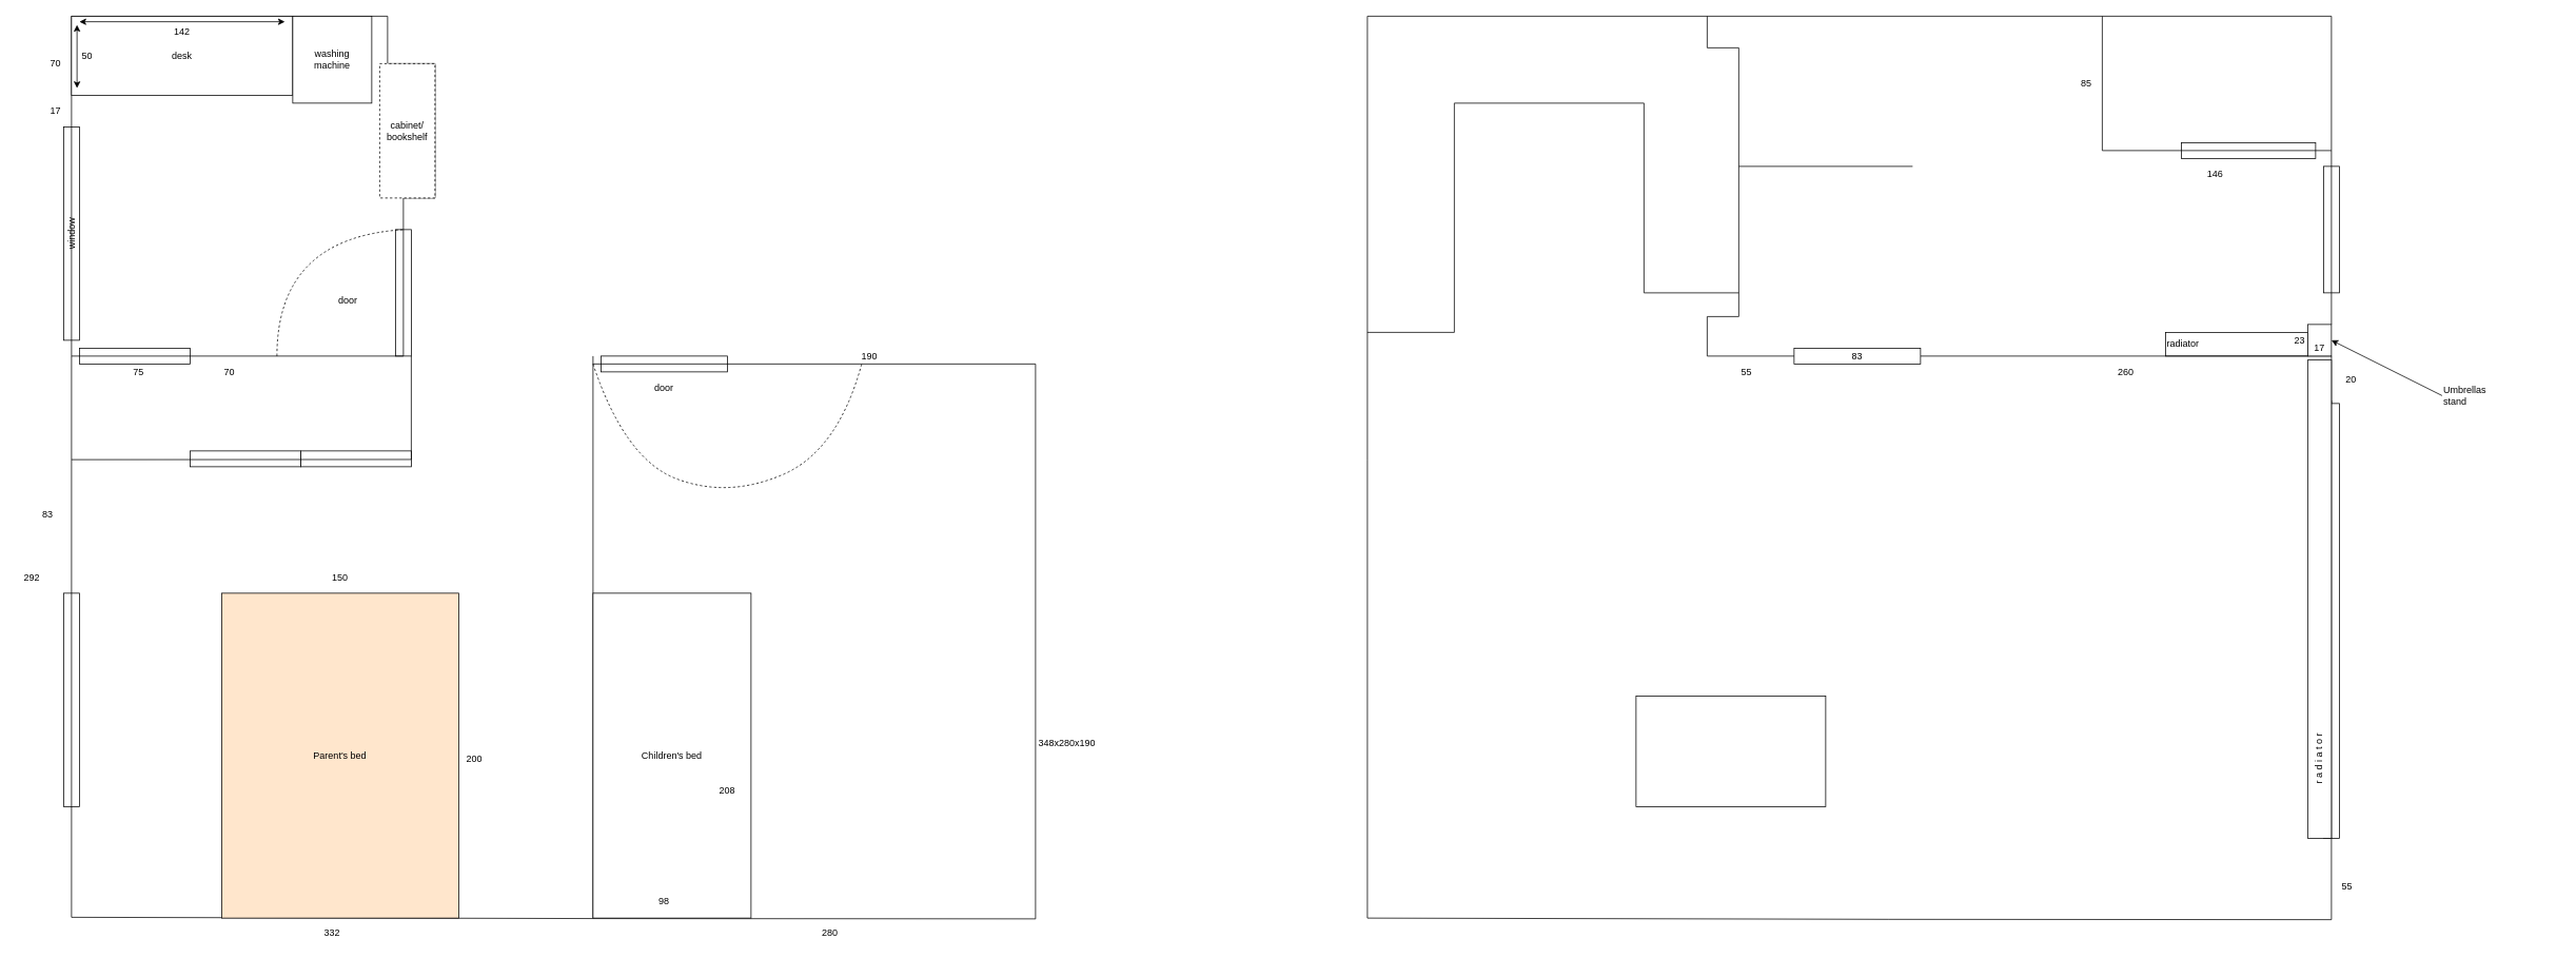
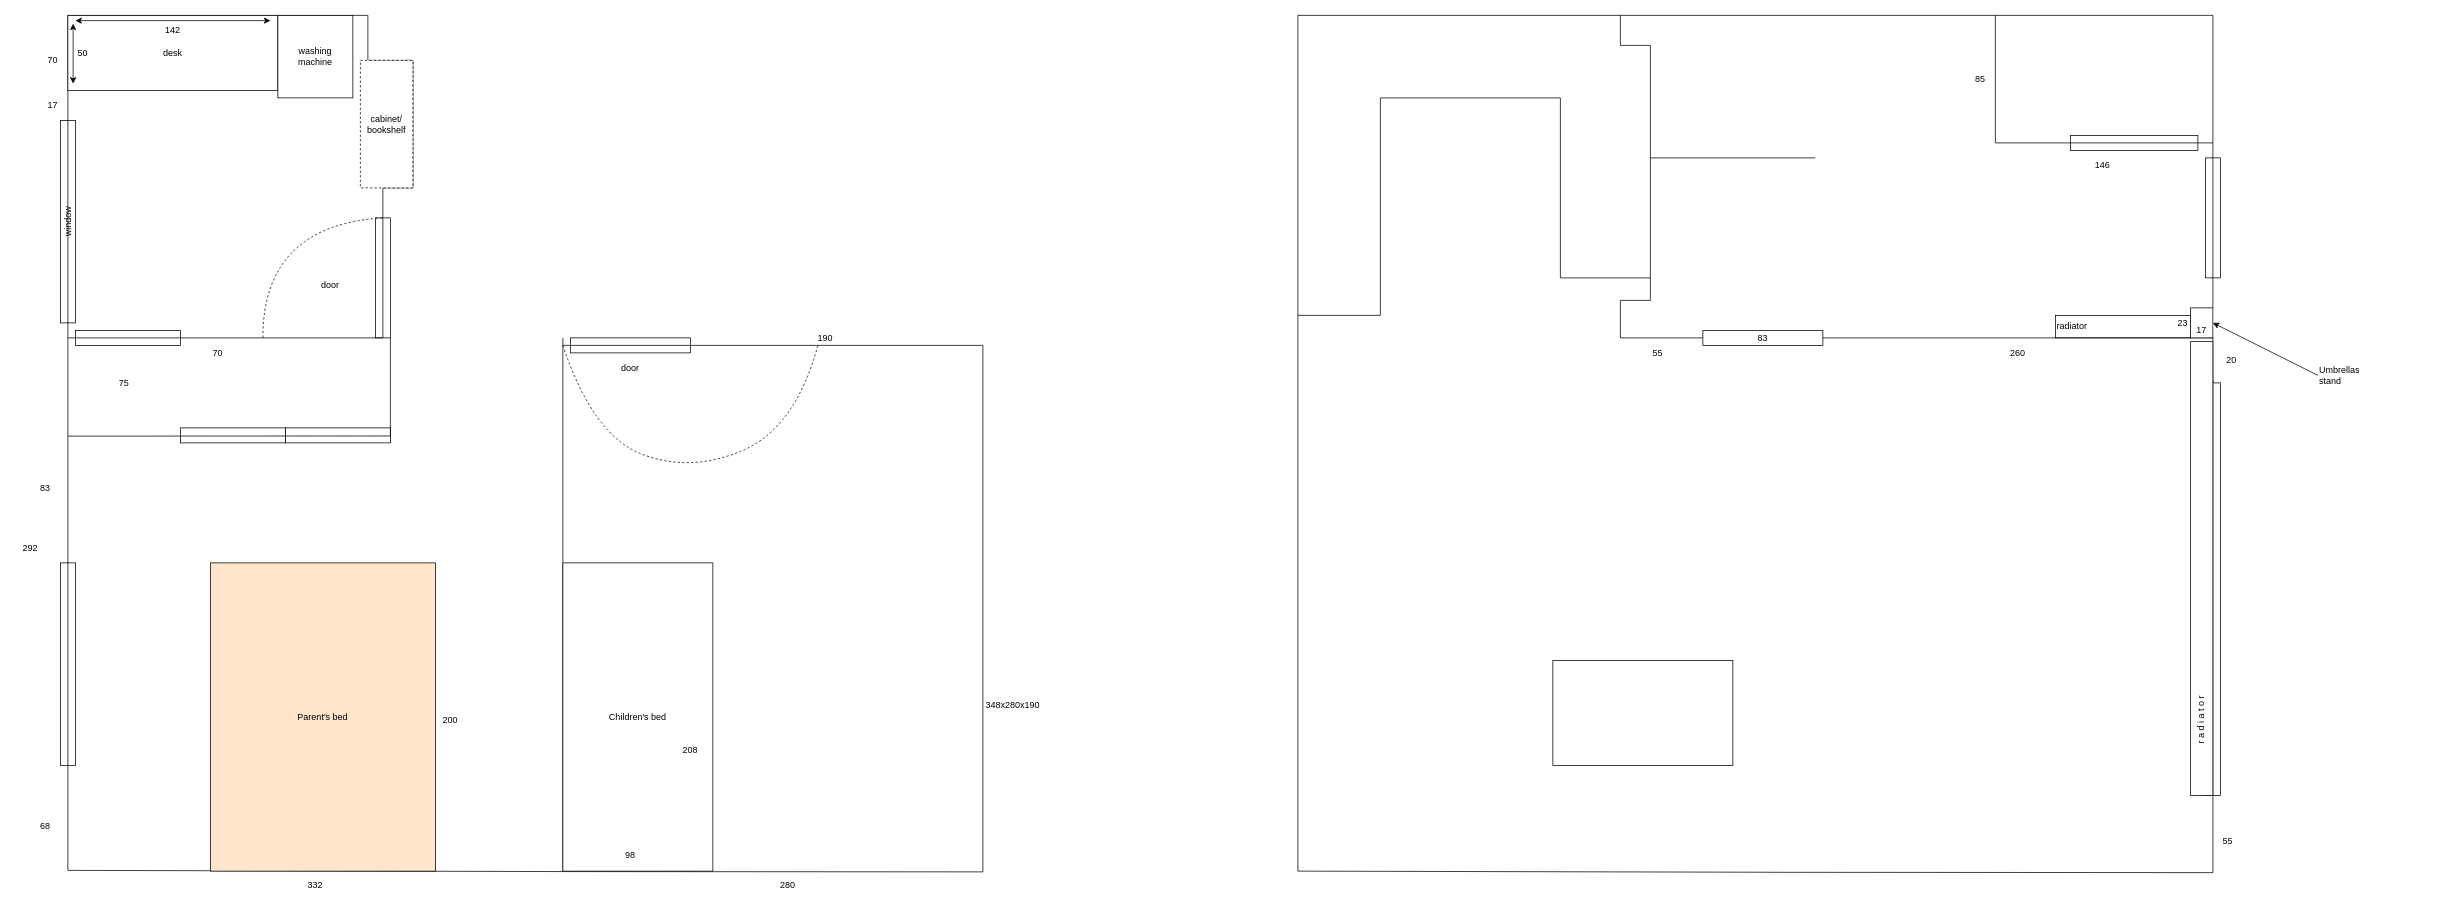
- <mxCell id="24" value="75" style="text;html=1;strokeColor=none;fillColor=none;align=center;verticalAlign=middle;whiteSpace=wrap;rounded=0;" vertex="1" parent="1"><mxGeometry x="155" y="460" width="40" height="20" as="geometry" /></mxCell>
+ <mxCell id="24" value="75" style="text;html=1;strokeColor=none;fillColor=none;align=center;verticalAlign=middle;whiteSpace=wrap;rounded=0;" vertex="1" parent="1"><mxGeometry x="145" y="500" width="40" height="20" as="geometry" /></mxCell>
- <mxCell id="49" value="150" style="text;html=1;strokeColor=none;fillColor=none;align=center;verticalAlign=middle;whiteSpace=wrap;rounded=0;" vertex="1" parent="1"><mxGeometry x="410" y="720" width="40" height="20" as="geometry" /></mxCell>
+ <mxCell id="47" value="68" style="text;html=1;strokeColor=none;fillColor=none;align=center;verticalAlign=middle;whiteSpace=wrap;rounded=0;" vertex="1" parent="1"><mxGeometry x="40" y="1091" width="40" height="20" as="geometry" /></mxCell>
